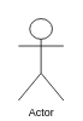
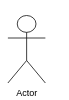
- <mxCell id="2" value="Actor" style="shape=umlActor;verticalLabelPosition=bottom;verticalAlign=top;html=1;" vertex="1" parent="1"><mxGeometry x="20" y="20" width="50" height="90" as="geometry" /></mxCell>
+ <mxCell id="2" value="Actor" style="shape=umlActor;verticalLabelPosition=bottom;verticalAlign=top;html=1;" vertex="1" parent="1"><mxGeometry x="10" y="20" width="50" height="90" as="geometry" /></mxCell>
